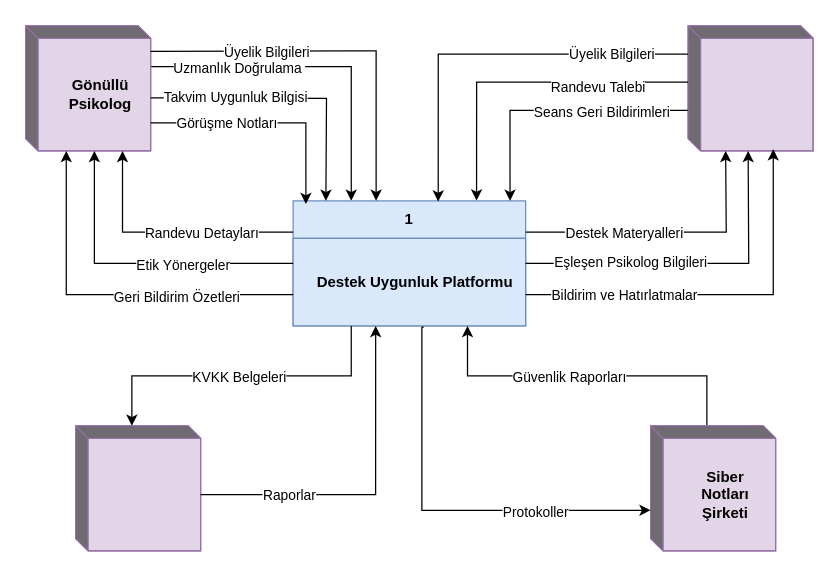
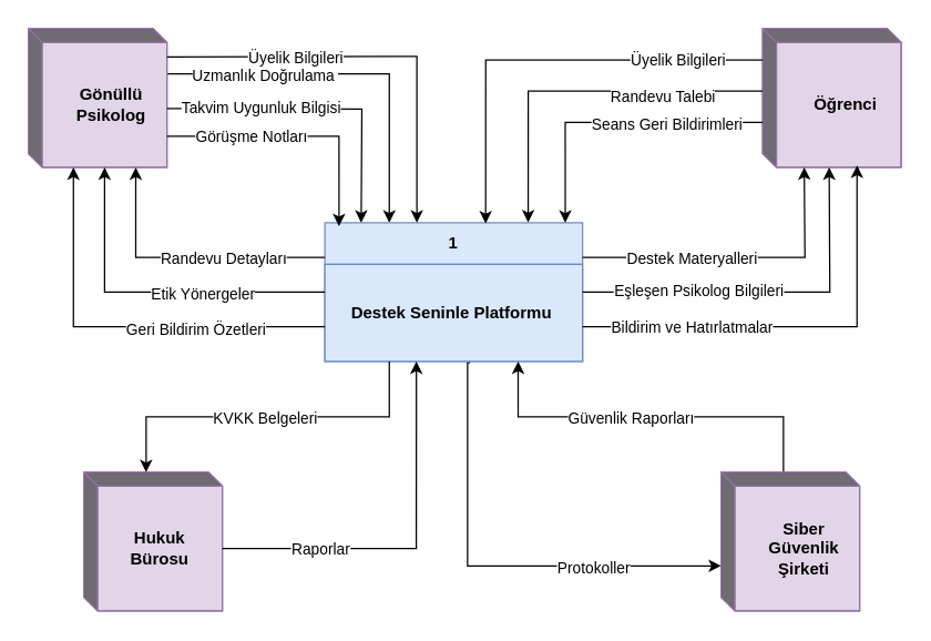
+ <mxCell id="8" value="&lt;b&gt;Öğrenci&lt;/b&gt;" style="text;html=1;strokeColor=none;fillColor=none;align=center;verticalAlign=middle;whiteSpace=wrap;rounded=0;" parent="7" vertex="1"><mxGeometry x="29.996" y="39.996" width="60" height="30" as="geometry" /></mxCell>
- <mxCell id="10" value="&lt;b&gt;&amp;nbsp; &amp;nbsp; Destek Uygunluk Platformu&lt;/b&gt;" style="text;strokeColor=#6c8ebf;fillColor=#dae8fc;align=left;verticalAlign=middle;spacingLeft=4;spacingRight=4;overflow=hidden;points=[[0,0.5],[1,0.5]];portConstraint=eastwest;rotatable=0;whiteSpace=wrap;html=1;" parent="9" vertex="1"><mxGeometry y="30" width="186" height="70" as="geometry" /></mxCell>
+ <mxCell id="10" value="&lt;b&gt;&amp;nbsp; &amp;nbsp; Destek Seninle Platformu&lt;/b&gt;" style="text;strokeColor=#6c8ebf;fillColor=#dae8fc;align=left;verticalAlign=middle;spacingLeft=4;spacingRight=4;overflow=hidden;points=[[0,0.5],[1,0.5]];portConstraint=eastwest;rotatable=0;whiteSpace=wrap;html=1;" parent="9" vertex="1"><mxGeometry y="30" width="186" height="70" as="geometry" /></mxCell>
+ <mxCell id="45" value="&lt;b&gt;&amp;nbsp; &amp;nbsp; Hukuk&amp;nbsp; &amp;nbsp; &amp;nbsp;Bürosu&lt;/b&gt;" style="text;html=1;strokeColor=none;fillColor=none;align=center;verticalAlign=middle;whiteSpace=wrap;rounded=0;" parent="1" vertex="1"><mxGeometry x="80" y="380" width="60" height="30" as="geometry" /></mxCell>
- <mxCell id="44" value="&lt;b&gt;Siber Notları Şirketi&lt;/b&gt;" style="text;html=1;strokeColor=none;fillColor=none;align=center;verticalAlign=middle;whiteSpace=wrap;rounded=0;" parent="1" vertex="1"><mxGeometry x="550" y="380" width="60" height="30" as="geometry" /></mxCell>
+ <mxCell id="44" value="&lt;b&gt;Siber Güvenlik Şirketi&lt;/b&gt;" style="text;html=1;strokeColor=none;fillColor=none;align=center;verticalAlign=middle;whiteSpace=wrap;rounded=0;" parent="1" vertex="1"><mxGeometry x="550" y="380" width="60" height="30" as="geometry" /></mxCell>
